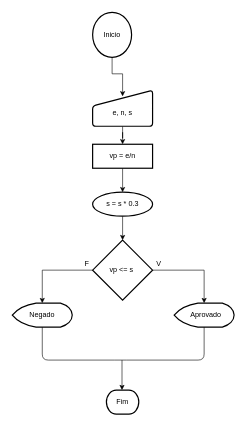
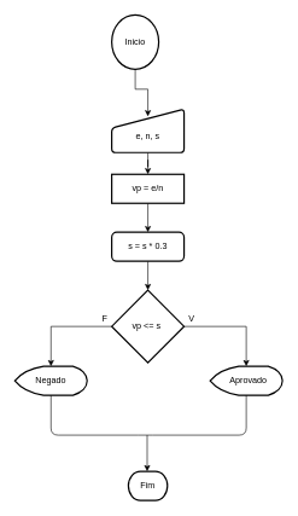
- <mxCell id="12" value="s = s * 0.3" style="ellipse;whiteSpace=wrap;html=1;absoluteArcSize=1;arcSize=14;strokeWidth=2;" parent="1" vertex="1"><mxGeometry x="154" y="320" width="100" height="40" as="geometry" /></mxCell>
+ <mxCell id="12" value="s = s * 0.3" style="rounded=1;whiteSpace=wrap;html=1;absoluteArcSize=1;arcSize=14;strokeWidth=2;" parent="1" vertex="1"><mxGeometry x="154" y="320" width="100" height="40" as="geometry" /></mxCell>
